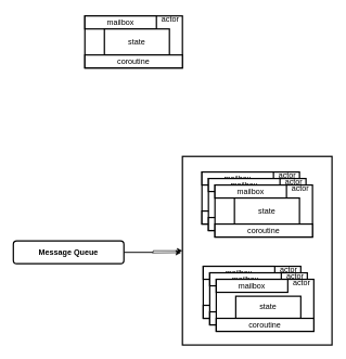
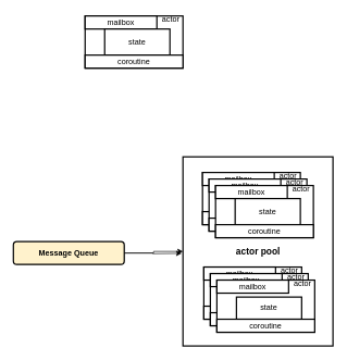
+ <mxCell id="45" value="&lt;font color=&quot;#000000&quot; style=&quot;font-size: 14px&quot;&gt;&lt;b&gt;actor pool&lt;/b&gt;&lt;/font&gt;" style="text;html=1;align=center;verticalAlign=middle;resizable=0;points=[];autosize=1;strokeColor=none;" vertex="1" parent="1"><mxGeometry x="355" y="375" width="80" height="20" as="geometry" /></mxCell>
- <mxCell id="48" value="&lt;font color=&quot;#000000&quot;&gt;&lt;b&gt;Message Queue&lt;/b&gt;&lt;/font&gt;" style="rounded=1;whiteSpace=wrap;html=1;glass=0;strokeColor=#000000;strokeWidth=2;fillColor=#FFFFFF;" vertex="1" parent="1"><mxGeometry x="20" y="370" width="170" height="35" as="geometry" /></mxCell>
+ <mxCell id="48" value="&lt;font color=&quot;#000000&quot;&gt;&lt;b&gt;Message Queue&lt;/b&gt;&lt;/font&gt;" style="rounded=1;whiteSpace=wrap;html=1;glass=0;strokeColor=#000000;strokeWidth=2;fillColor=#fff2cc;" vertex="1" parent="1"><mxGeometry x="20" y="370" width="170" height="35" as="geometry" /></mxCell>
